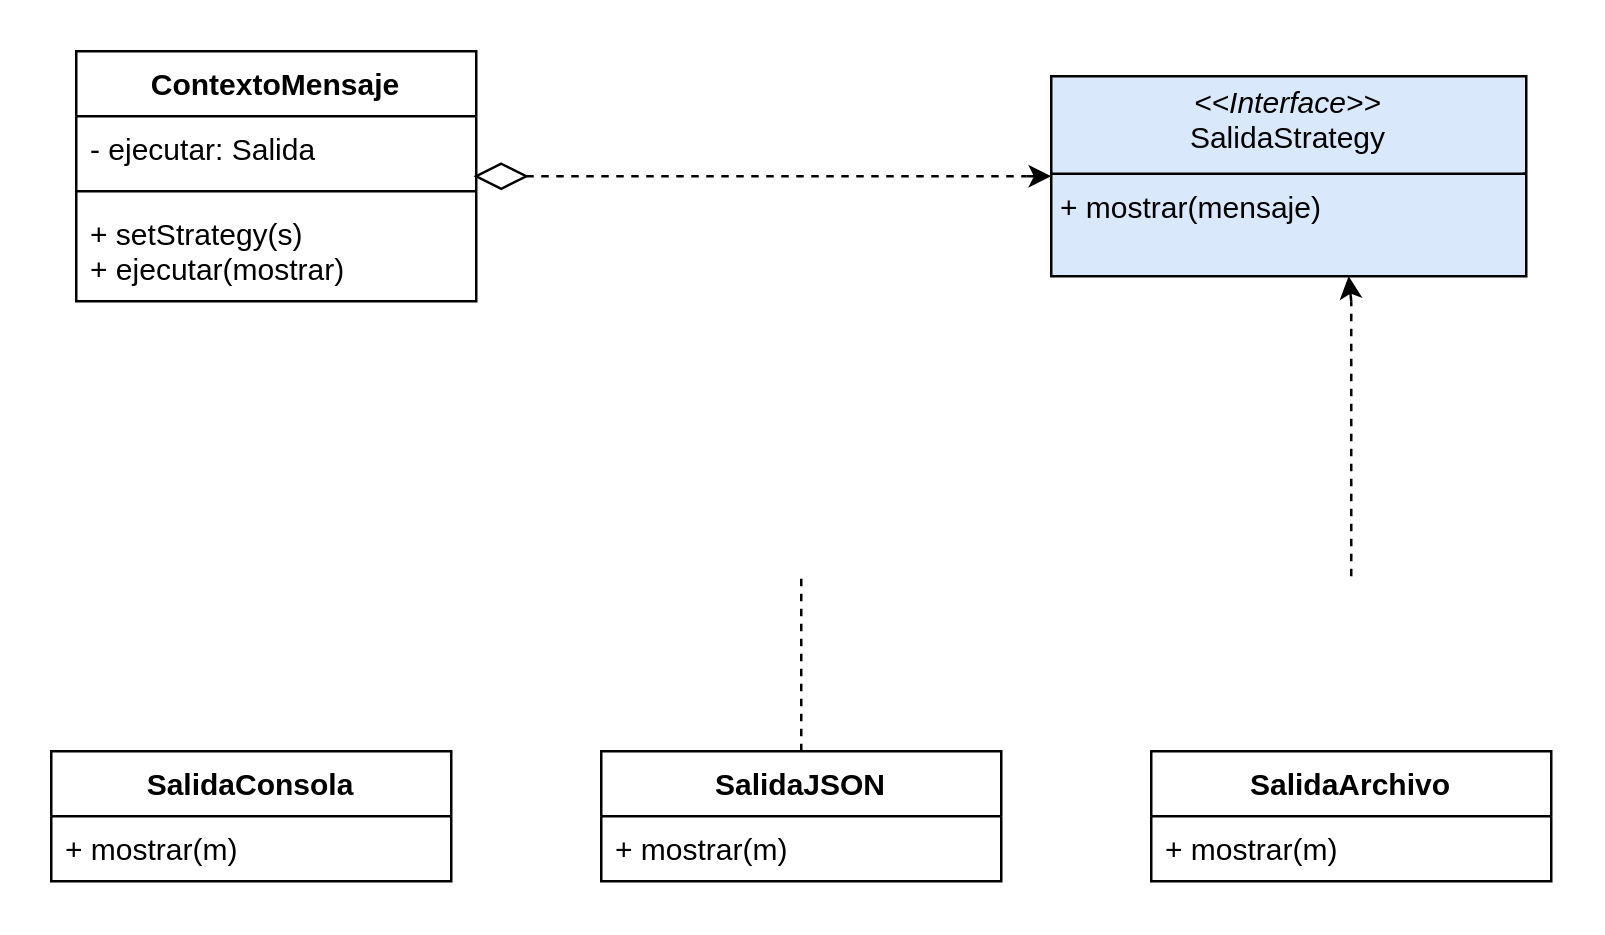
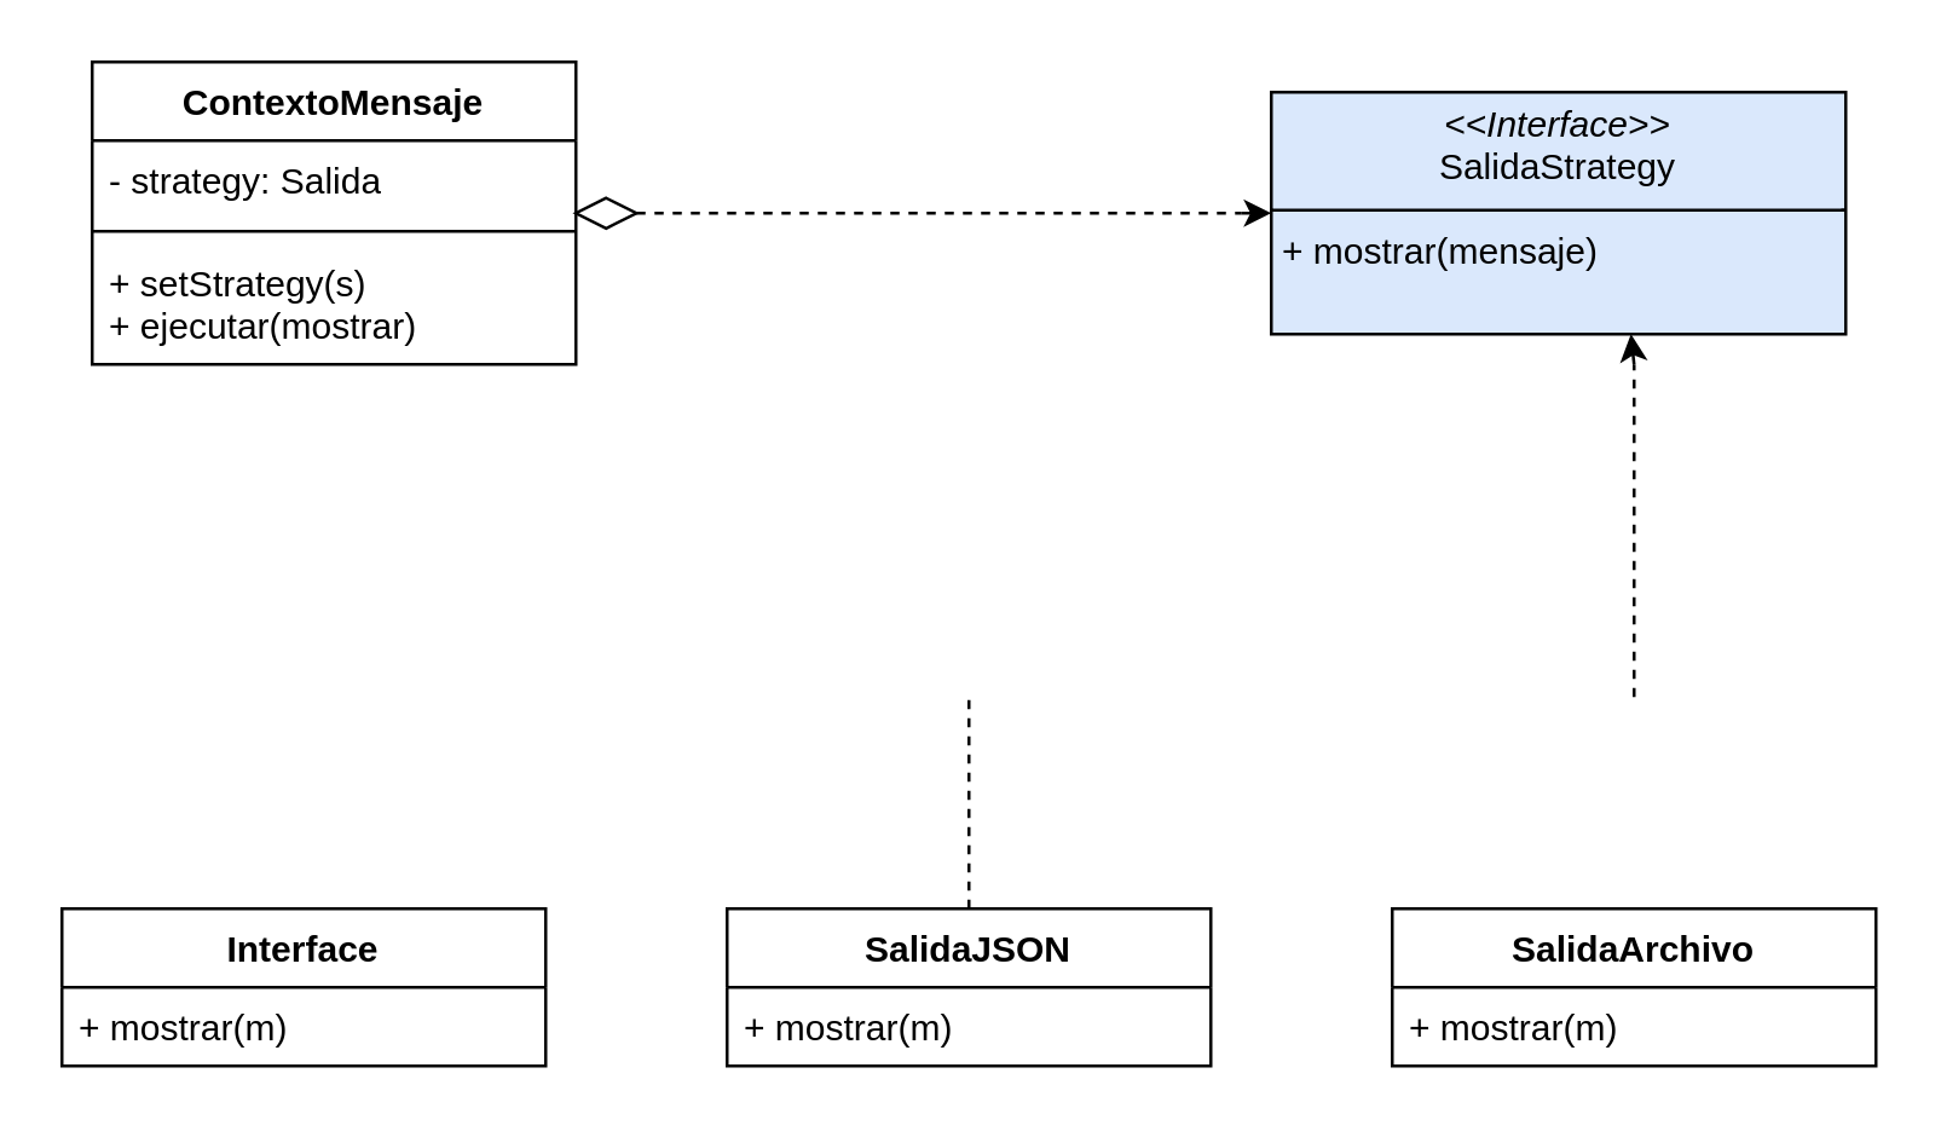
- <mxCell id="3" value="- ejecutar: Salida" style="text;strokeColor=none;fillColor=none;align=left;verticalAlign=top;spacingLeft=4;spacingRight=4;overflow=hidden;rotatable=0;points=[[0,0.5],[1,0.5]];portConstraint=eastwest;whiteSpace=wrap;html=1;" vertex="1" parent="2"><mxGeometry y="26" width="160" height="26" as="geometry" /></mxCell>
+ <mxCell id="3" value="- strategy: Salida" style="text;strokeColor=none;fillColor=none;align=left;verticalAlign=top;spacingLeft=4;spacingRight=4;overflow=hidden;rotatable=0;points=[[0,0.5],[1,0.5]];portConstraint=eastwest;whiteSpace=wrap;html=1;" vertex="1" parent="2"><mxGeometry y="26" width="160" height="26" as="geometry" /></mxCell>
- <mxCell id="7" value="SalidaConsola" style="swimlane;fontStyle=1;align=center;verticalAlign=top;childLayout=stackLayout;horizontal=1;startSize=26;horizontalStack=0;resizeParent=1;resizeParentMax=0;resizeLast=0;collapsible=1;marginBottom=0;whiteSpace=wrap;html=1;" vertex="1" parent="1"><mxGeometry x="20" y="300" width="160" height="52" as="geometry" /></mxCell>
+ <mxCell id="7" value="Interface" style="swimlane;fontStyle=1;align=center;verticalAlign=top;childLayout=stackLayout;horizontal=1;startSize=26;horizontalStack=0;resizeParent=1;resizeParentMax=0;resizeLast=0;collapsible=1;marginBottom=0;whiteSpace=wrap;html=1;" vertex="1" parent="1"><mxGeometry x="20" y="300" width="160" height="52" as="geometry" /></mxCell>
